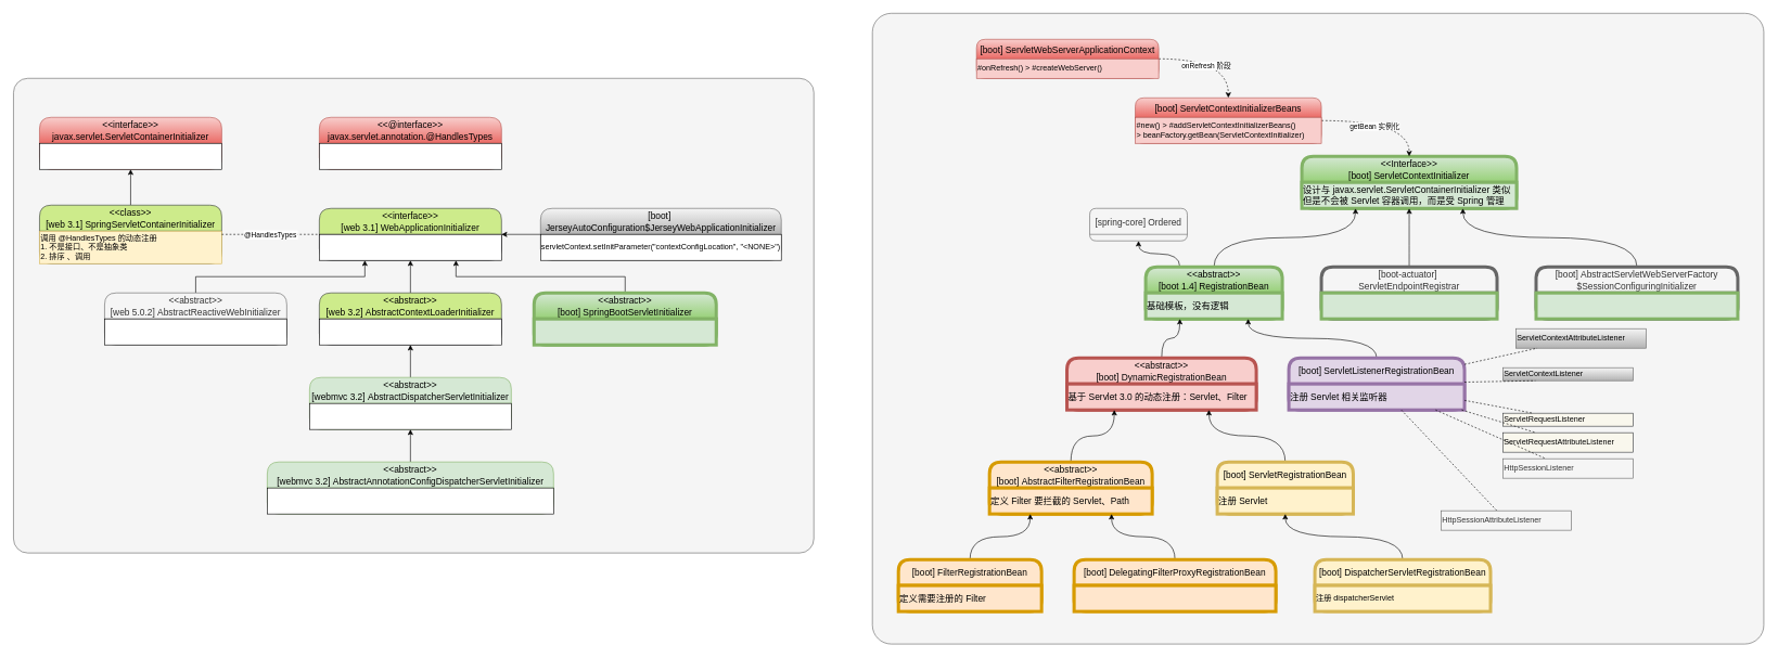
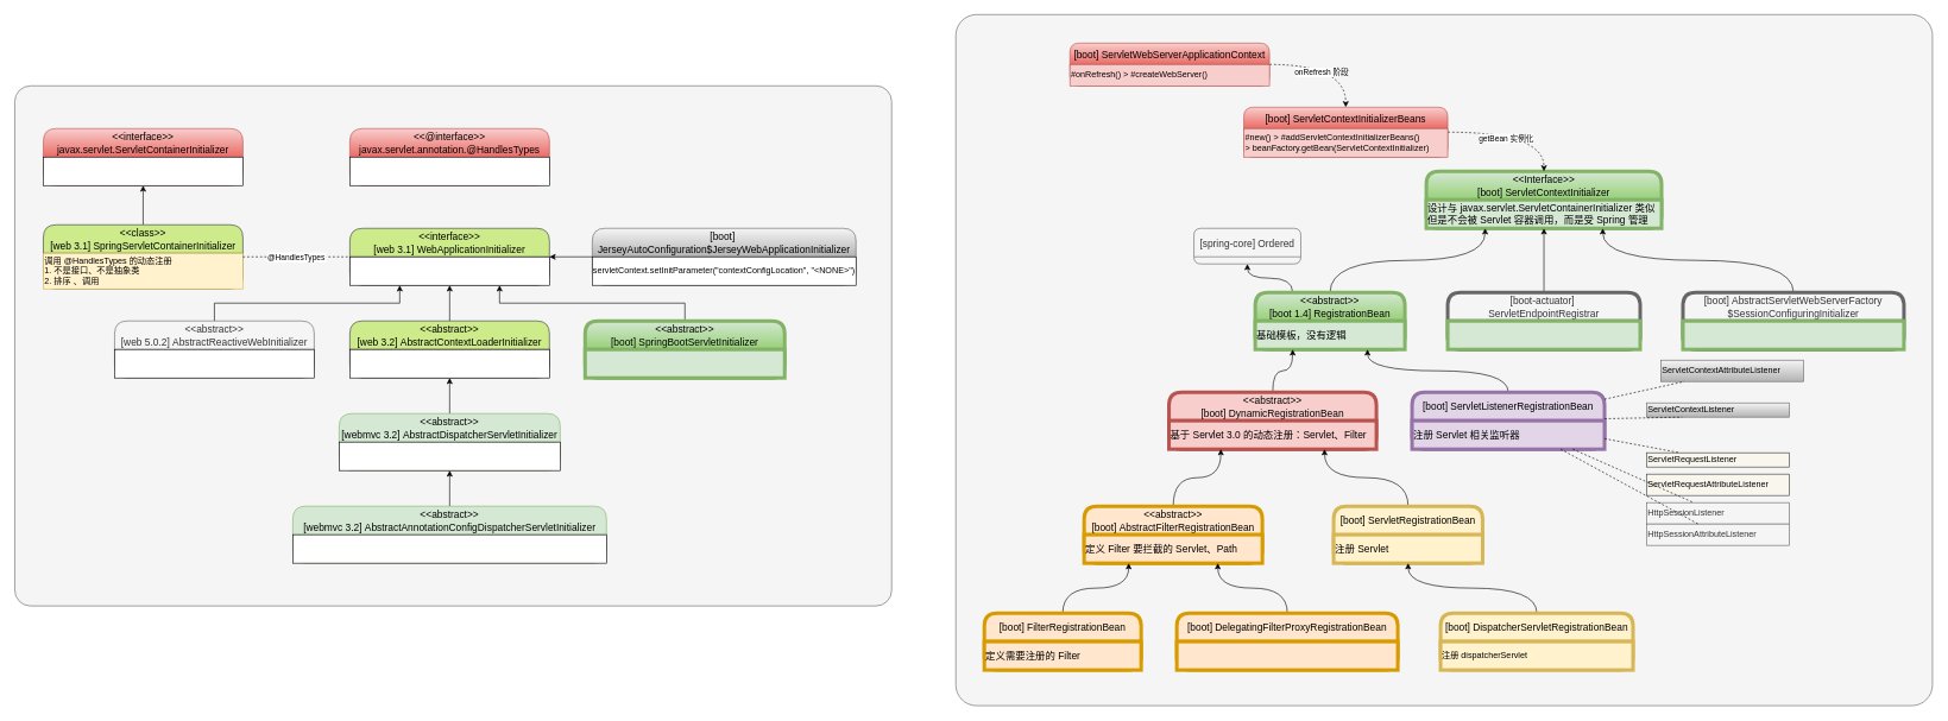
- <mxCell id="87" value="" style="endArrow=none;dashed=1;html=1;" edge="1" parent="1" source="43" target="82"><mxGeometry width="50" height="50" relative="1" as="geometry"><mxPoint x="2239" y="680" as="sourcePoint" /><mxPoint x="2289" y="630" as="targetPoint" /></mxGeometry></mxCell>
- <mxCell id="84" value="HttpSessionAttributeListener" style="rounded=0;whiteSpace=wrap;strokeWidth=1;align=left;fillColor=#f5f5f5;strokeColor=#666666;fontColor=#333333;" vertex="1" parent="1"><mxGeometry x="2214" y="785" width="200" height="30" as="geometry" /></mxCell>
+ <mxCell id="84" value="HttpSessionAttributeListener" style="rounded=0;whiteSpace=wrap;strokeWidth=1;align=left;fillColor=#f5f5f5;strokeColor=#666666;fontColor=#333333;" vertex="1" parent="1"><mxGeometry x="2309" y="735" width="200" height="30" as="geometry" /></mxCell>
